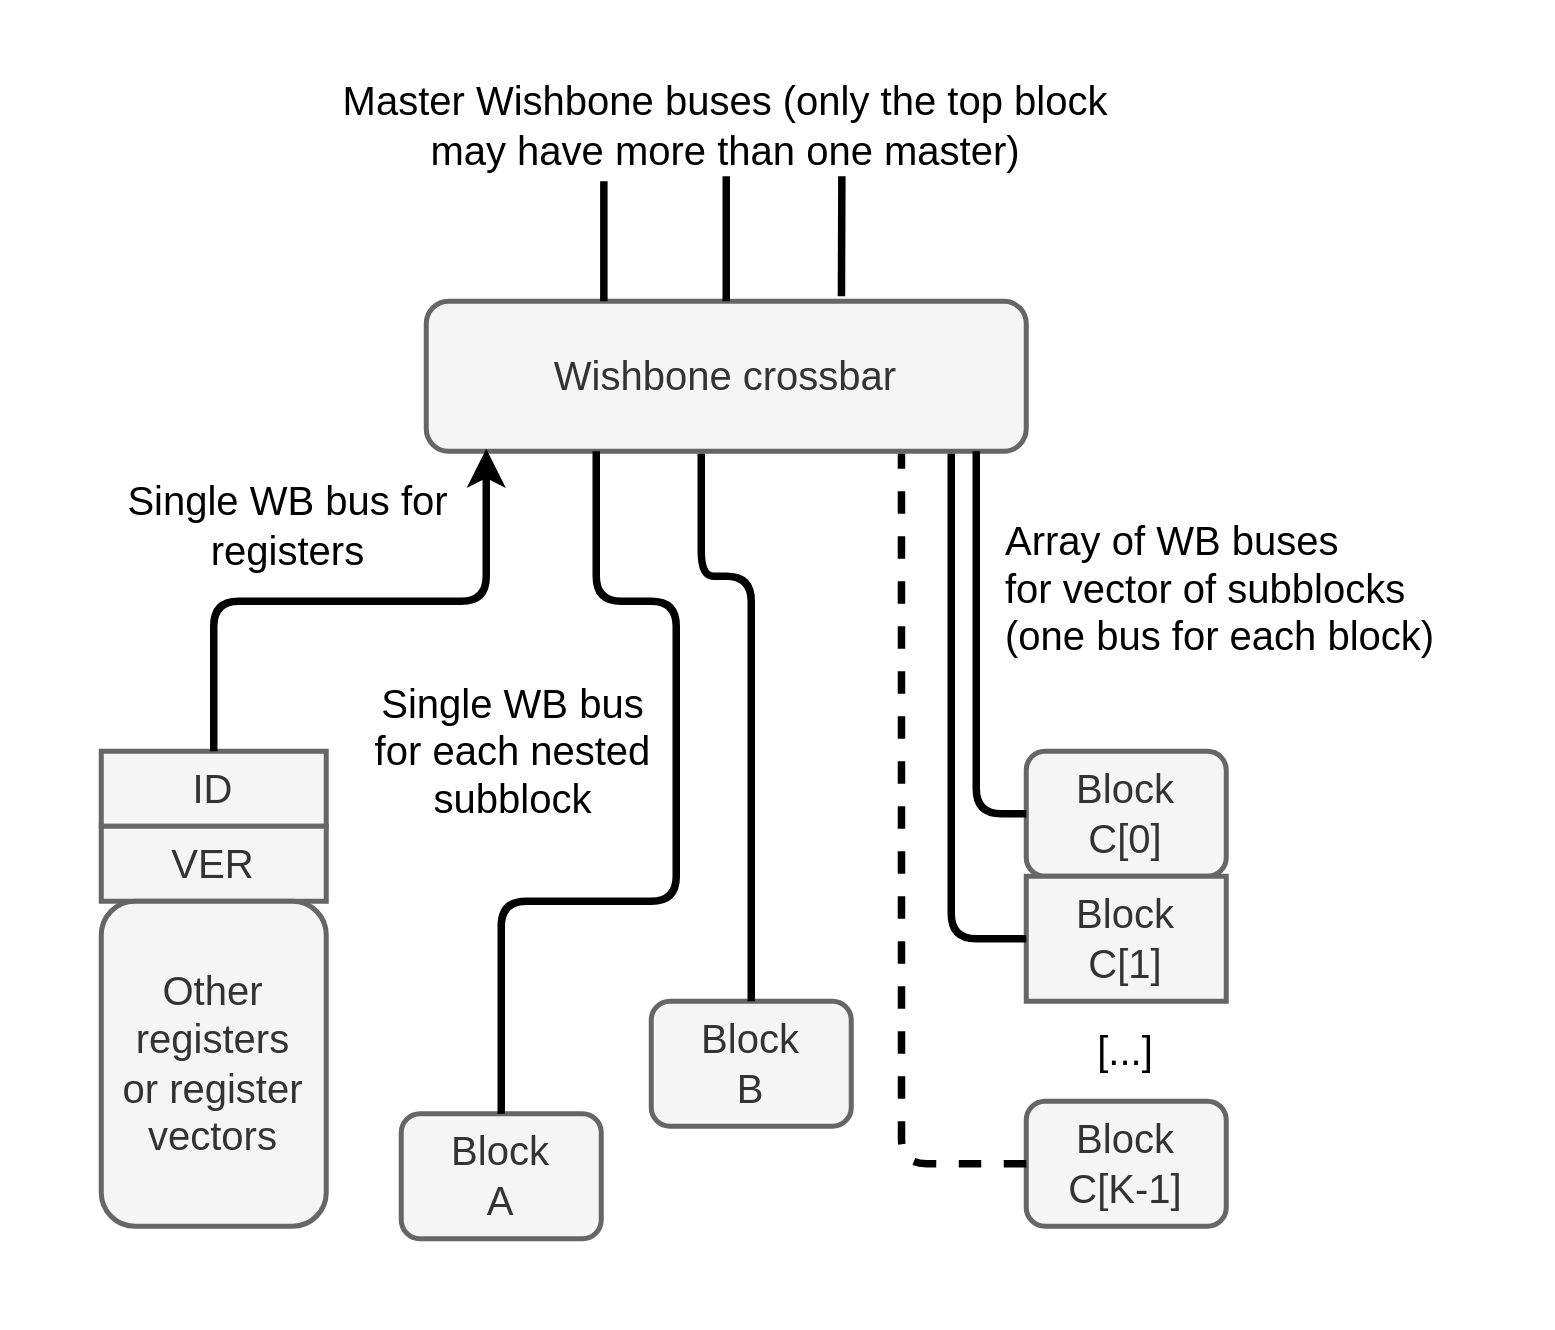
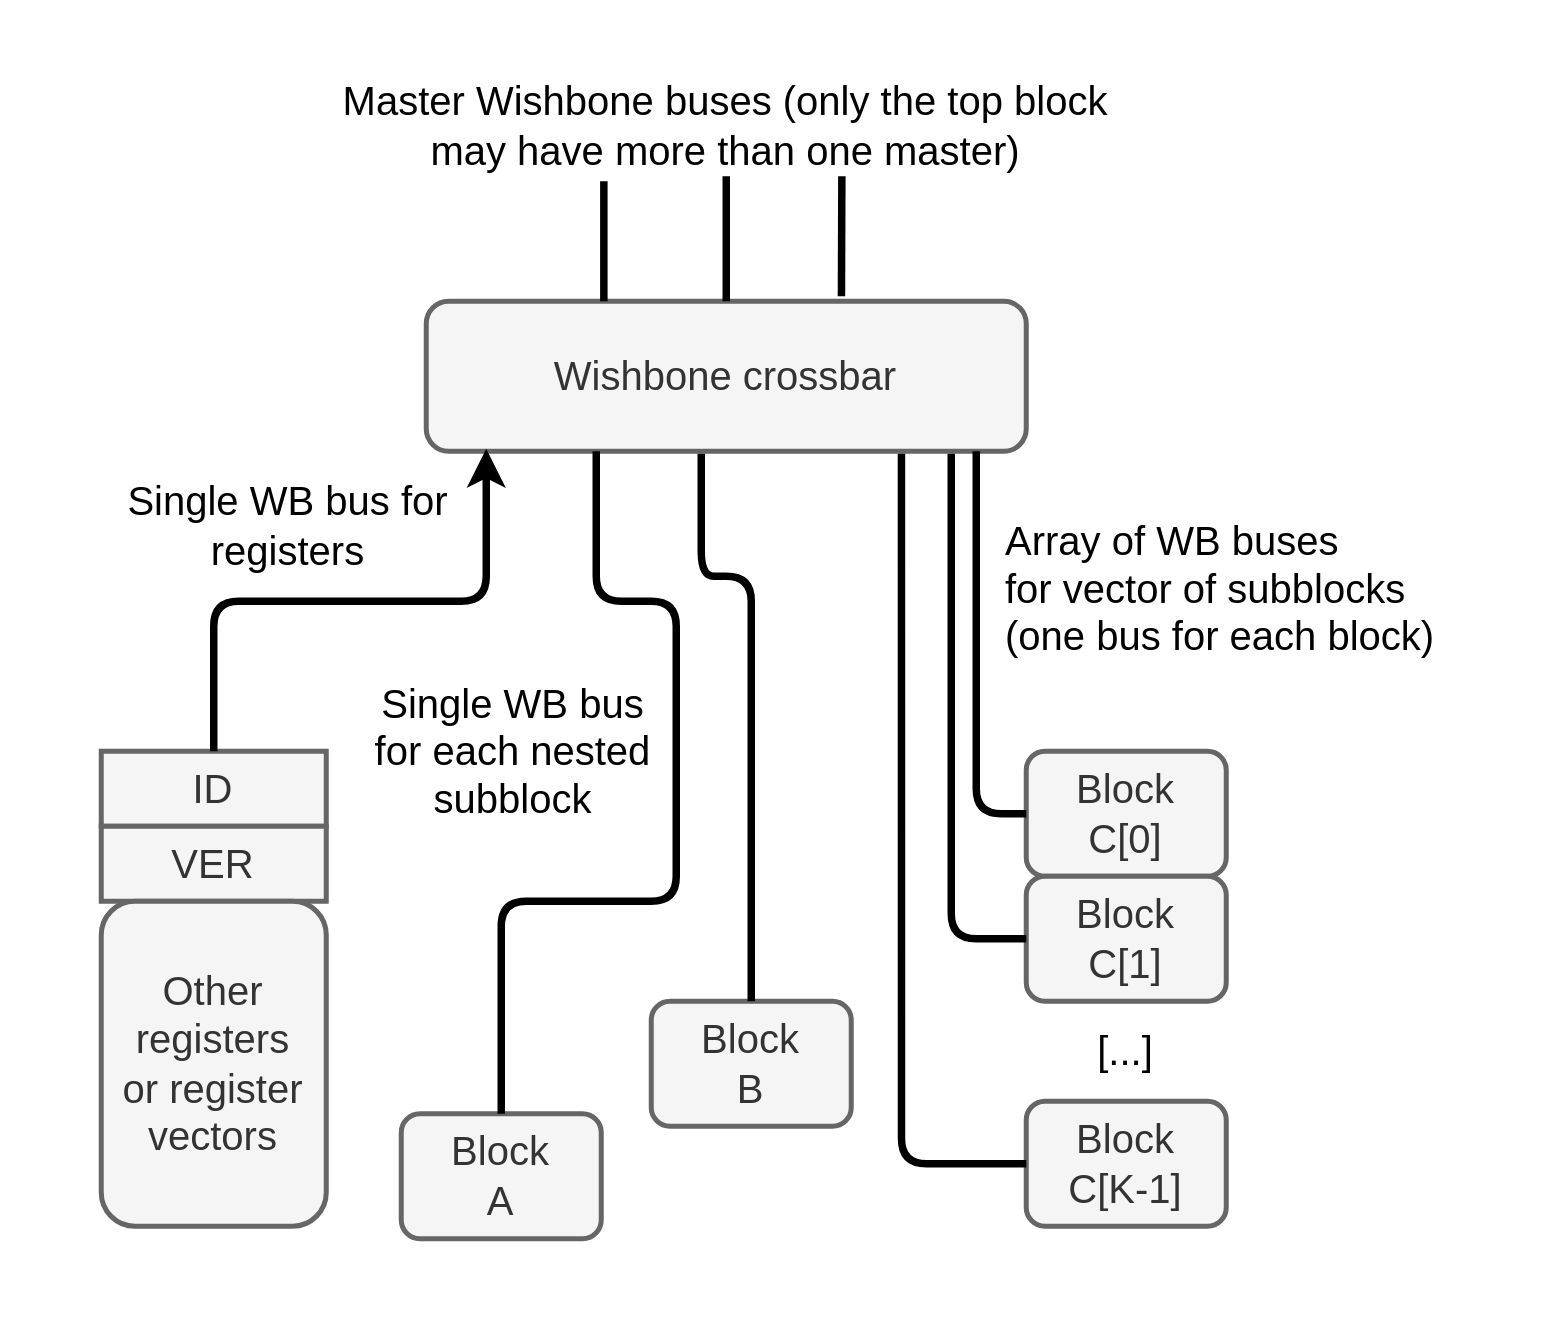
- <mxCell id="25" value="&lt;div style=&quot;font-size: 16px&quot;&gt;&lt;font style=&quot;font-size: 16px&quot;&gt;Block&lt;/font&gt;&lt;/div&gt;&lt;div style=&quot;font-size: 16px&quot;&gt;&lt;font style=&quot;font-size: 16px&quot;&gt;C[1]&lt;br&gt;&lt;/font&gt;&lt;/div&gt;" style="whiteSpace=wrap;html=1;strokeWidth=2;fillColor=#f5f5f5;strokeColor=#666666;fontColor=#333333;rounded=0;" parent="22" vertex="1"><mxGeometry x="410" y="350" width="80" height="50" as="geometry" /></mxCell>
+ <mxCell id="25" value="&lt;div style=&quot;font-size: 16px&quot;&gt;&lt;font style=&quot;font-size: 16px&quot;&gt;Block&lt;/font&gt;&lt;/div&gt;&lt;div style=&quot;font-size: 16px&quot;&gt;&lt;font style=&quot;font-size: 16px&quot;&gt;C[1]&lt;br&gt;&lt;/font&gt;&lt;/div&gt;" style="rounded=1;whiteSpace=wrap;html=1;strokeWidth=2;fillColor=#f5f5f5;strokeColor=#666666;fontColor=#333333;" parent="22" vertex="1"><mxGeometry x="410" y="350" width="80" height="50" as="geometry" /></mxCell>
- <mxCell id="28" value="" style="endArrow=none;html=1;strokeWidth=3;exitX=0;exitY=0.5;exitDx=0;exitDy=0;entryX=0.792;entryY=1.017;entryDx=0;entryDy=0;entryPerimeter=0;edgeStyle=orthogonalEdgeStyle;dashed=1;" parent="22" source="26" target="5" edge="1"><mxGeometry width="50" height="50" relative="1" as="geometry"><mxPoint x="400" y="420" as="sourcePoint" /><mxPoint x="450" y="370" as="targetPoint" /></mxGeometry></mxCell>
+ <mxCell id="28" value="" style="endArrow=none;html=1;strokeWidth=3;exitX=0;exitY=0.5;exitDx=0;exitDy=0;entryX=0.792;entryY=1.017;entryDx=0;entryDy=0;entryPerimeter=0;edgeStyle=orthogonalEdgeStyle;" parent="22" source="26" target="5" edge="1"><mxGeometry width="50" height="50" relative="1" as="geometry"><mxPoint x="400" y="420" as="sourcePoint" /><mxPoint x="450" y="370" as="targetPoint" /></mxGeometry></mxCell>
